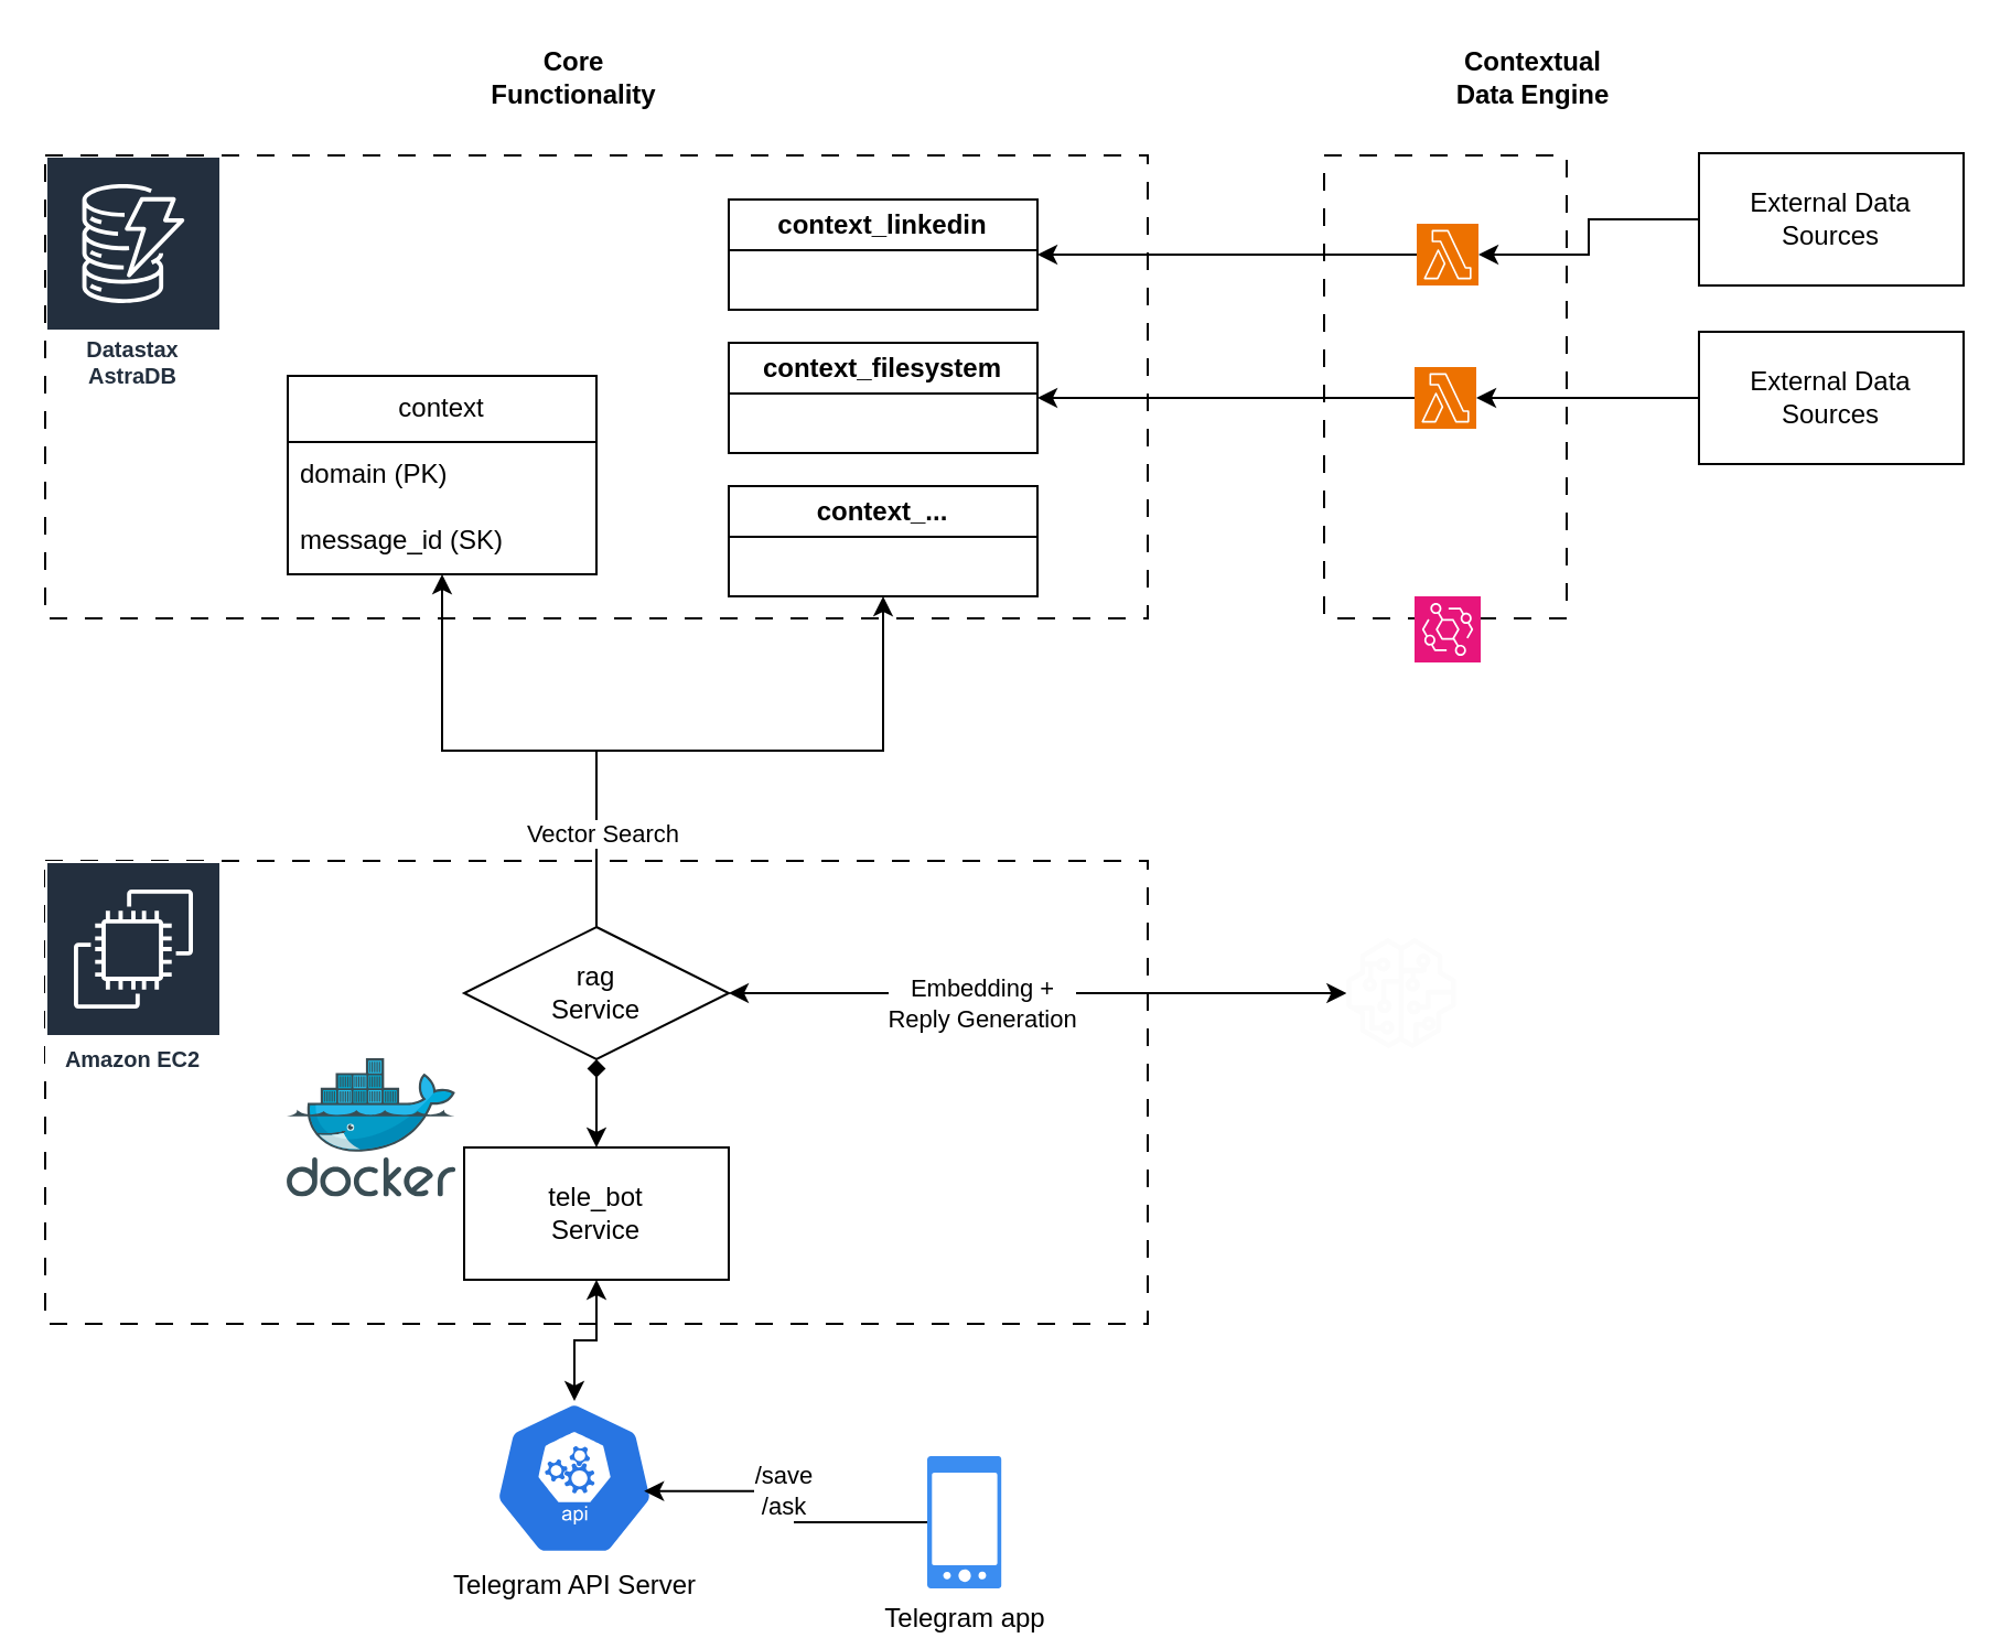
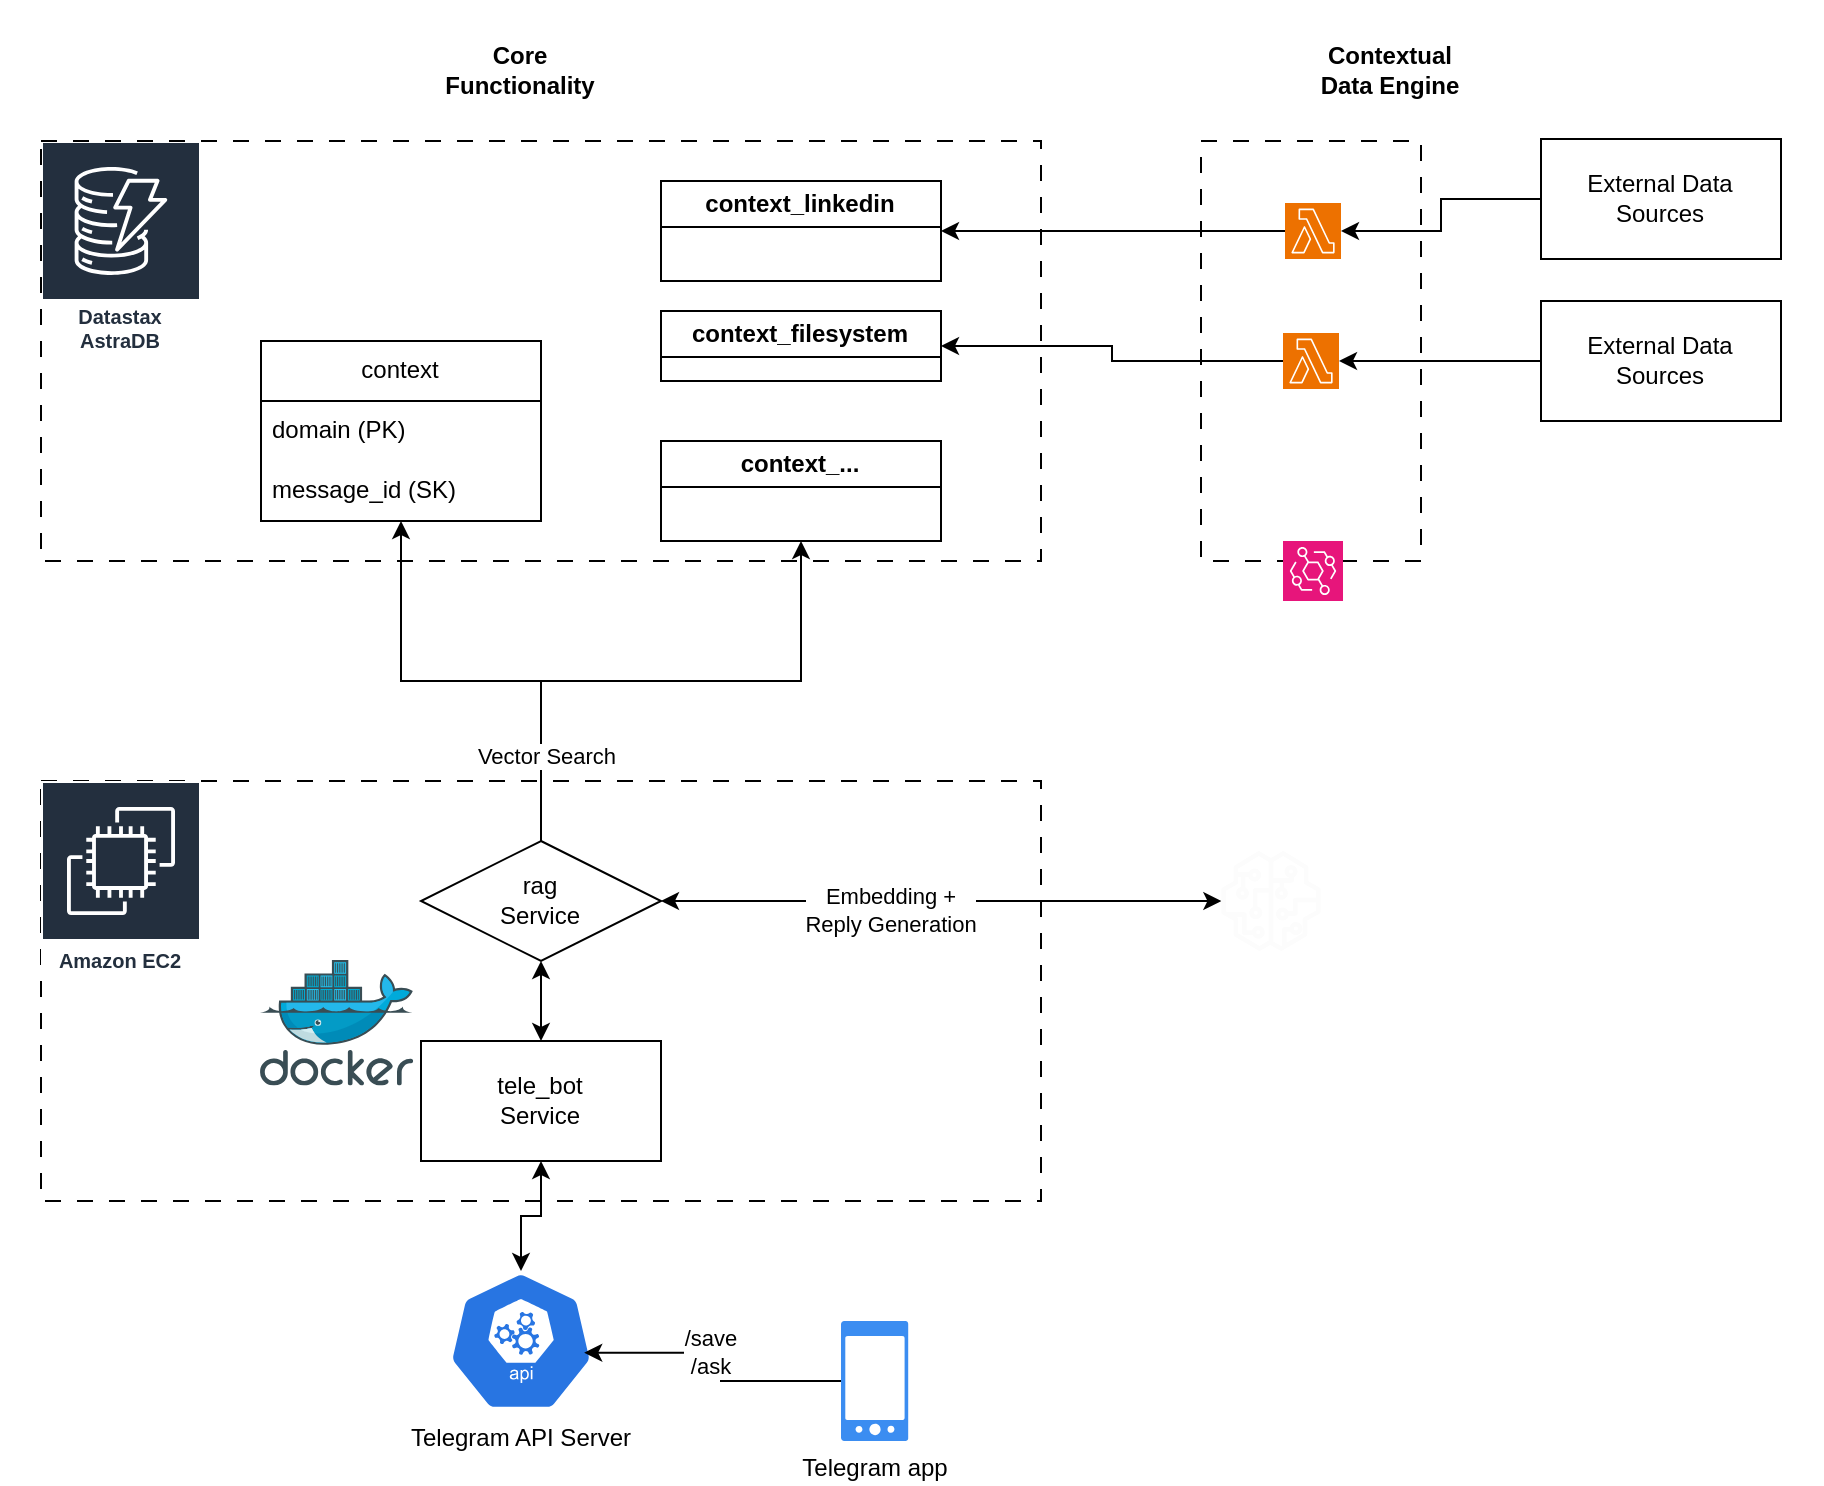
- <mxCell id="16" value="context_filesystem" style="swimlane;whiteSpace=wrap;html=1;startSize=23;" vertex="1" parent="1"><mxGeometry x="330" y="155" width="140" height="50" as="geometry"><mxRectangle x="360" y="140" width="100" height="30" as="alternateBounds" /></mxGeometry></mxCell>
+ <mxCell id="16" value="context_filesystem" style="swimlane;whiteSpace=wrap;html=1;startSize=23;" vertex="1" parent="1"><mxGeometry x="330" y="155" width="140" height="35" as="geometry"><mxRectangle x="360" y="140" width="100" height="30" as="alternateBounds" /></mxGeometry></mxCell>
- <mxCell id="9" style="edgeStyle=orthogonalEdgeStyle;rounded=0;orthogonalLoop=1;jettySize=auto;html=1;startArrow=classic;startFill=1;endArrow=diamond;" edge="1" parent="1" source="10" target="8"><mxGeometry relative="1" as="geometry" /></mxCell>
+ <mxCell id="9" style="edgeStyle=orthogonalEdgeStyle;rounded=0;orthogonalLoop=1;jettySize=auto;html=1;startArrow=classic;startFill=1;" edge="1" parent="1" source="10" target="8"><mxGeometry relative="1" as="geometry" /></mxCell>
